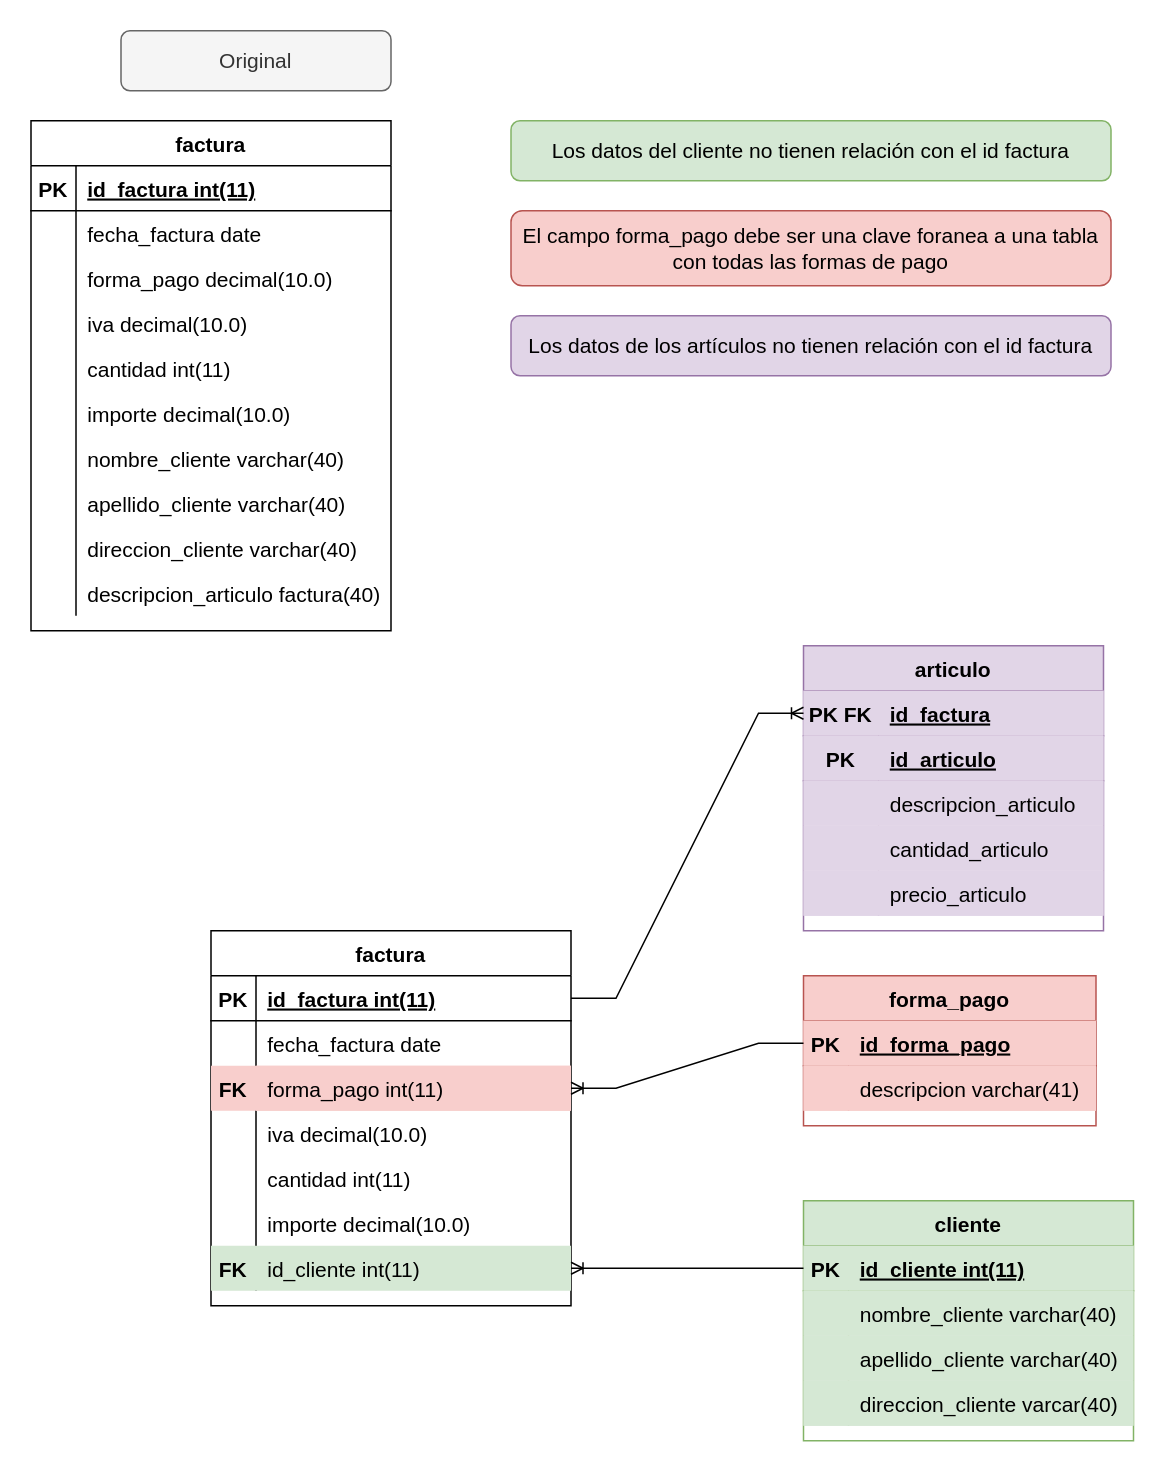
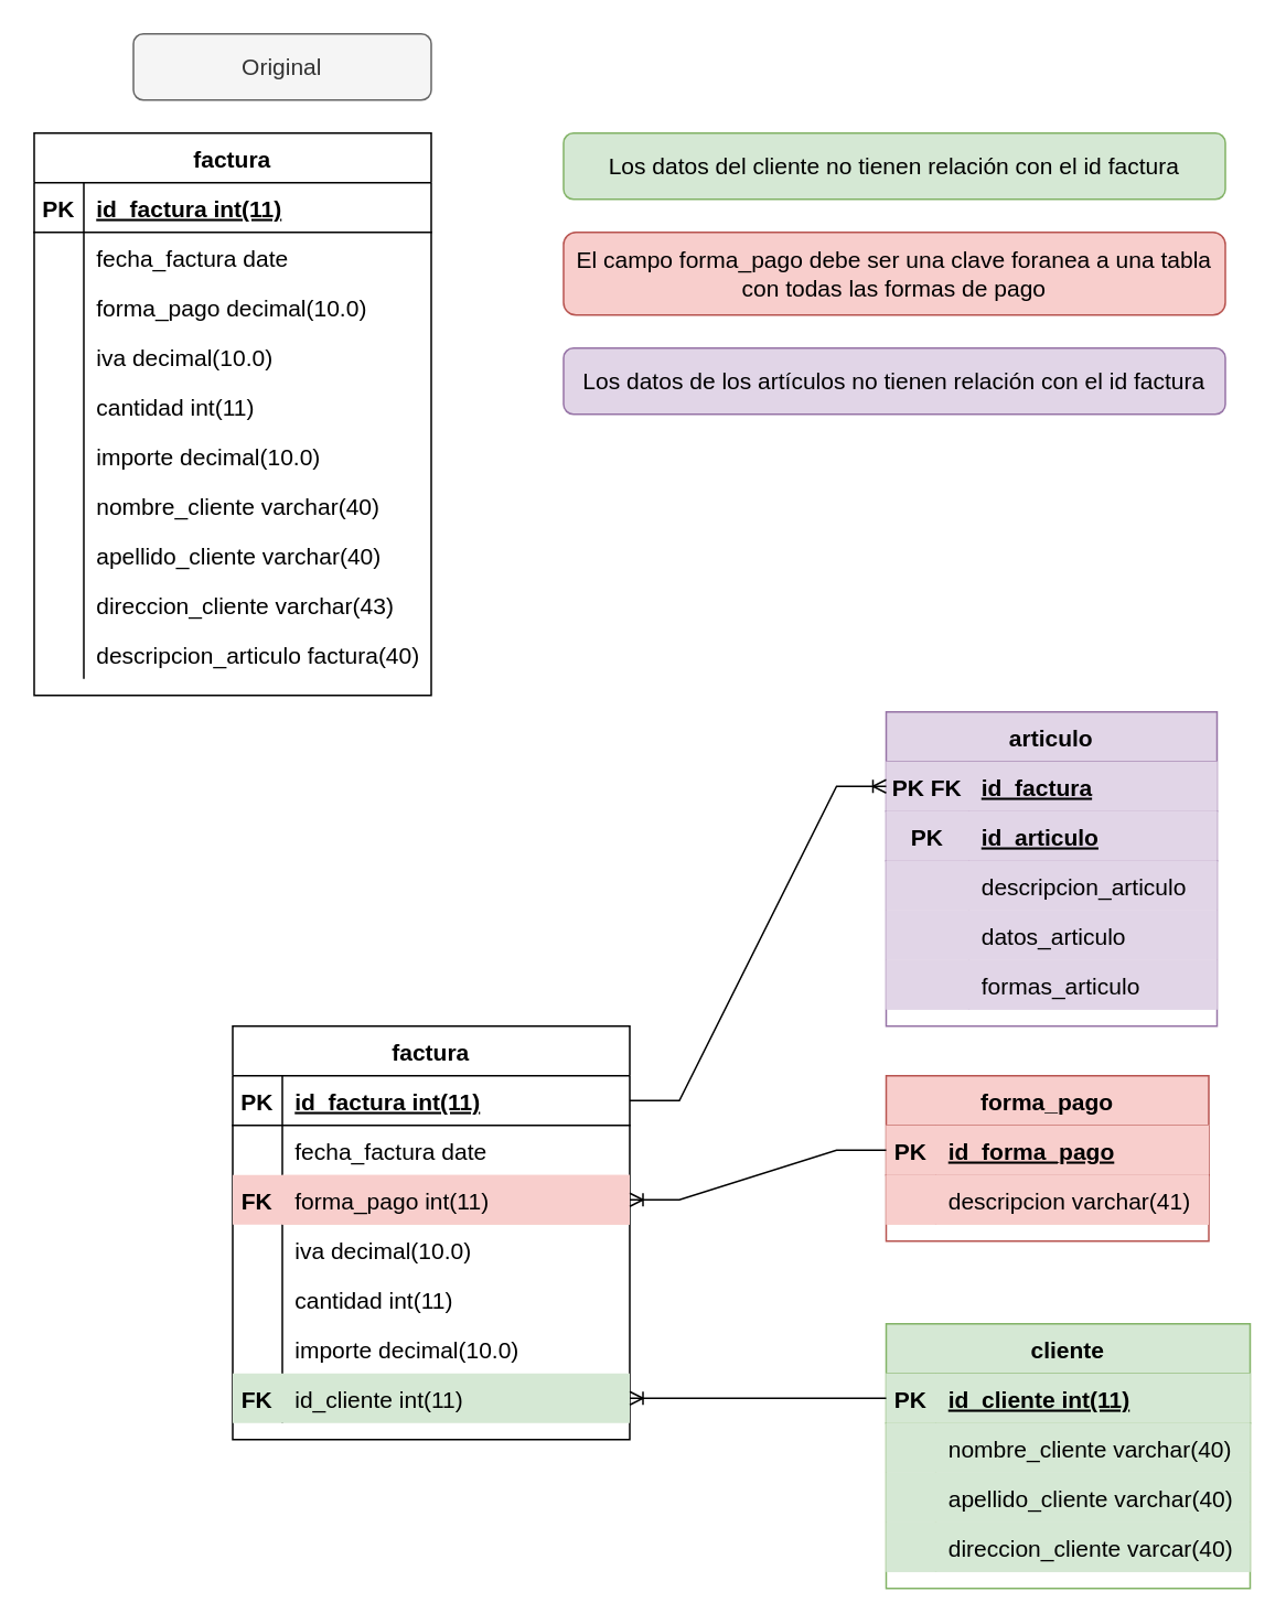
- <mxCell id="64" value="direccion_cliente varchar(40)" style="shape=partialRectangle;connectable=0;fillColor=none;top=0;left=0;bottom=0;right=0;align=left;spacingLeft=6;overflow=hidden;fontSize=14;" parent="62" vertex="1"><mxGeometry x="30" width="210" height="30" as="geometry"><mxRectangle width="210" height="30" as="alternateBounds" /></mxGeometry></mxCell>
+ <mxCell id="64" value="direccion_cliente varchar(43)" style="shape=partialRectangle;connectable=0;fillColor=none;top=0;left=0;bottom=0;right=0;align=left;spacingLeft=6;overflow=hidden;fontSize=14;" parent="62" vertex="1"><mxGeometry x="30" width="210" height="30" as="geometry"><mxRectangle width="210" height="30" as="alternateBounds" /></mxGeometry></mxCell>
- <mxCell id="84" value="cantidad_articulo" style="shape=partialRectangle;connectable=0;fillColor=#e1d5e7;top=0;left=0;bottom=0;right=0;align=left;spacingLeft=6;overflow=hidden;fontSize=14;strokeColor=#9673a6;" parent="82" vertex="1"><mxGeometry x="50" width="150" height="30" as="geometry"><mxRectangle width="150" height="30" as="alternateBounds" /></mxGeometry></mxCell>
+ <mxCell id="84" value="datos_articulo" style="shape=partialRectangle;connectable=0;fillColor=#e1d5e7;top=0;left=0;bottom=0;right=0;align=left;spacingLeft=6;overflow=hidden;fontSize=14;strokeColor=#9673a6;" parent="82" vertex="1"><mxGeometry x="50" width="150" height="30" as="geometry"><mxRectangle width="150" height="30" as="alternateBounds" /></mxGeometry></mxCell>
- <mxCell id="87" value="precio_articulo" style="shape=partialRectangle;connectable=0;fillColor=#e1d5e7;top=0;left=0;bottom=0;right=0;align=left;spacingLeft=6;overflow=hidden;fontSize=14;strokeColor=#9673a6;" parent="85" vertex="1"><mxGeometry x="50" width="150" height="30" as="geometry"><mxRectangle width="150" height="30" as="alternateBounds" /></mxGeometry></mxCell>
+ <mxCell id="87" value="formas_articulo" style="shape=partialRectangle;connectable=0;fillColor=#e1d5e7;top=0;left=0;bottom=0;right=0;align=left;spacingLeft=6;overflow=hidden;fontSize=14;strokeColor=#9673a6;" parent="85" vertex="1"><mxGeometry x="50" width="150" height="30" as="geometry"><mxRectangle width="150" height="30" as="alternateBounds" /></mxGeometry></mxCell>
